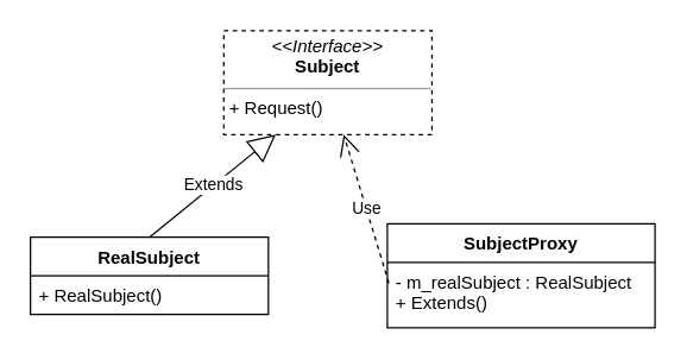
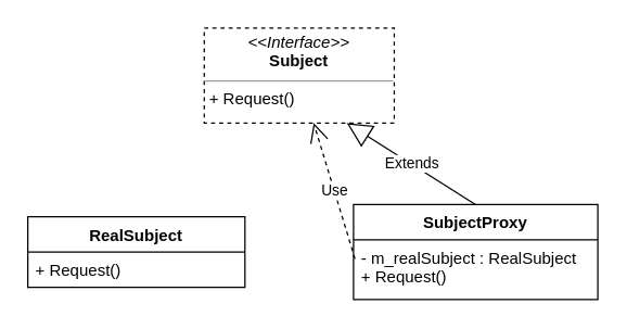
+ <mxCell id="8" value="Extends" style="endArrow=block;endSize=16;endFill=0;html=1;entryX=0.75;entryY=1;entryDx=0;entryDy=0;exitX=0.5;exitY=0;exitDx=0;exitDy=0;" edge="1" parent="1" source="3" target="2"><mxGeometry width="160" relative="1" as="geometry"><mxPoint x="200" y="350" as="sourcePoint" /><mxPoint x="360" y="350" as="targetPoint" /></mxGeometry></mxCell>
- <mxCell id="7" value="Extends" style="endArrow=block;endSize=16;endFill=0;html=1;entryX=0.25;entryY=1;entryDx=0;entryDy=0;exitX=0.5;exitY=0;exitDx=0;exitDy=0;" edge="1" parent="1" source="5" target="2"><mxGeometry width="160" relative="1" as="geometry"><mxPoint x="-20" y="340" as="sourcePoint" /><mxPoint x="140" y="340" as="targetPoint" /></mxGeometry></mxCell>
- <mxCell id="4" value="- m_realSubject : RealSubject &#10;+ Extends()" style="text;strokeColor=none;fillColor=none;align=left;verticalAlign=top;spacingLeft=4;spacingRight=4;overflow=hidden;rotatable=0;points=[[0,0.5],[1,0.5]];portConstraint=eastwest;" vertex="1" parent="3"><mxGeometry y="26" width="180" height="44" as="geometry" /></mxCell>
+ <mxCell id="4" value="- m_realSubject : RealSubject &#10;+ Request()" style="text;strokeColor=none;fillColor=none;align=left;verticalAlign=top;spacingLeft=4;spacingRight=4;overflow=hidden;rotatable=0;points=[[0,0.5],[1,0.5]];portConstraint=eastwest;" vertex="1" parent="3"><mxGeometry y="26" width="180" height="44" as="geometry" /></mxCell>
- <mxCell id="6" value="+ RealSubject()" style="text;strokeColor=none;fillColor=none;align=left;verticalAlign=top;spacingLeft=4;spacingRight=4;overflow=hidden;rotatable=0;points=[[0,0.5],[1,0.5]];portConstraint=eastwest;" vertex="1" parent="5"><mxGeometry y="26" width="160" height="26" as="geometry" /></mxCell>
+ <mxCell id="6" value="+ Request()" style="text;strokeColor=none;fillColor=none;align=left;verticalAlign=top;spacingLeft=4;spacingRight=4;overflow=hidden;rotatable=0;points=[[0,0.5],[1,0.5]];portConstraint=eastwest;" vertex="1" parent="5"><mxGeometry y="26" width="160" height="26" as="geometry" /></mxCell>
